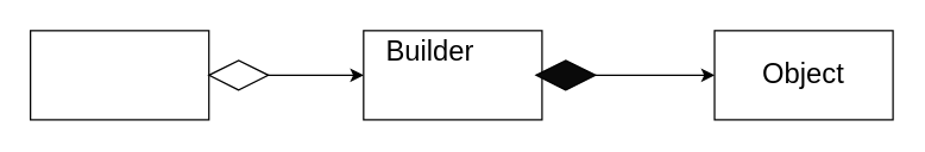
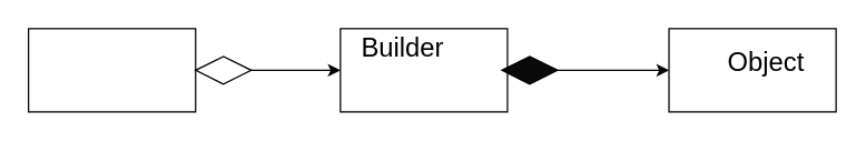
- <mxCell id="6" value="Object" style="text;html=1;strokeColor=none;fillColor=none;align=center;verticalAlign=middle;whiteSpace=wrap;rounded=0;fontSize=19;" vertex="1" parent="1"><mxGeometry x="520" y="40" width="40" height="20" as="geometry" /></mxCell>
+ <mxCell id="6" value="Object" style="text;html=1;strokeColor=none;fillColor=none;align=center;verticalAlign=middle;whiteSpace=wrap;rounded=0;fontSize=19;" vertex="1" parent="1"><mxGeometry x="530" y="35" width="40" height="20" as="geometry" /></mxCell>
